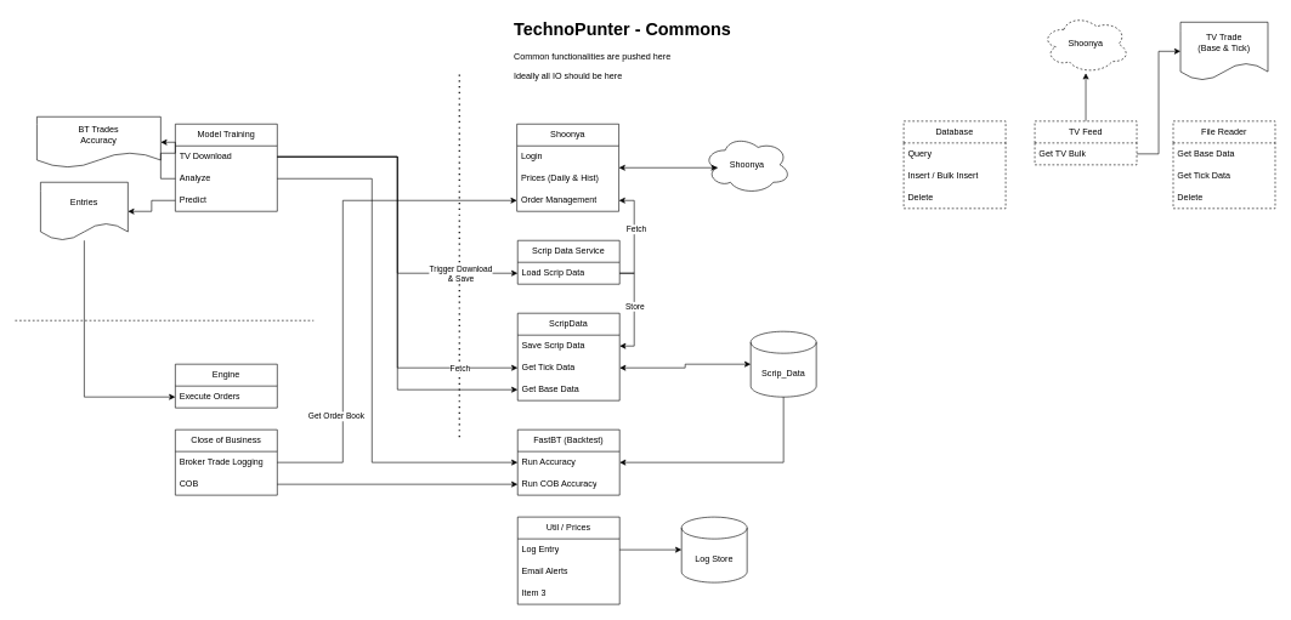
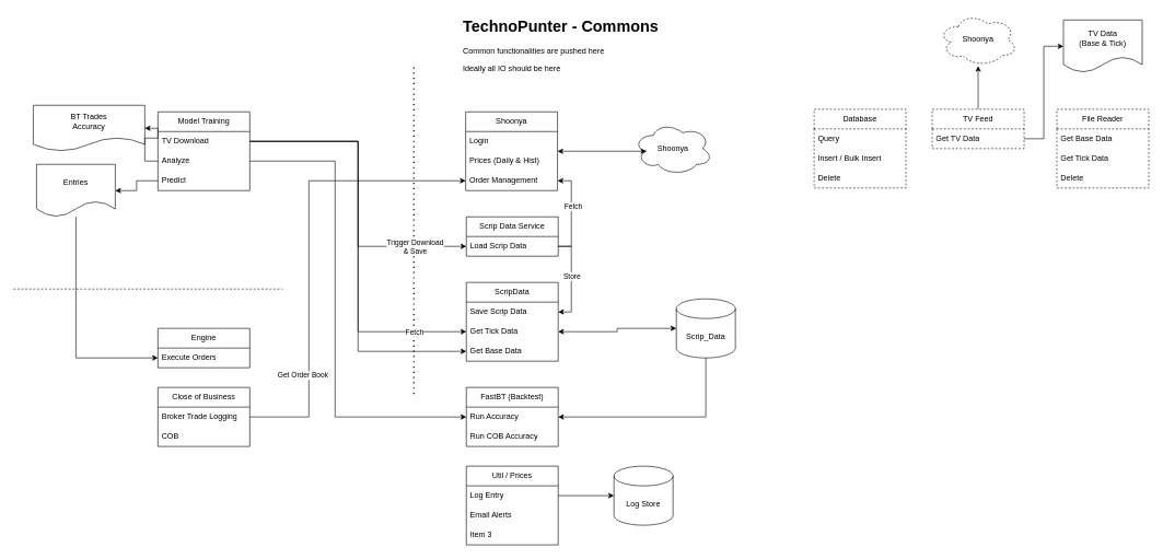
- <mxCell id="38" value="TV Trade&lt;br&gt;(Base &amp;amp; Tick)" style="shape=document;whiteSpace=wrap;html=1;boundedLbl=1;" vertex="1" parent="1"><mxGeometry x="1620" y="30" width="120" height="80" as="geometry" /></mxCell>
+ <mxCell id="38" value="TV Data&lt;br&gt;(Base &amp;amp; Tick)" style="shape=document;whiteSpace=wrap;html=1;boundedLbl=1;" vertex="1" parent="1"><mxGeometry x="1620" y="30" width="120" height="80" as="geometry" /></mxCell>
- <mxCell id="32" value="Get TV Bulk" style="text;strokeColor=none;fillColor=none;align=left;verticalAlign=middle;spacingLeft=4;spacingRight=4;overflow=hidden;points=[[0,0.5],[1,0.5]];portConstraint=eastwest;rotatable=0;whiteSpace=wrap;html=1;" vertex="1" parent="31"><mxGeometry y="30" width="140" height="30" as="geometry" /></mxCell>
+ <mxCell id="32" value="Get TV Data" style="text;strokeColor=none;fillColor=none;align=left;verticalAlign=middle;spacingLeft=4;spacingRight=4;overflow=hidden;points=[[0,0.5],[1,0.5]];portConstraint=eastwest;rotatable=0;whiteSpace=wrap;html=1;" vertex="1" parent="31"><mxGeometry y="30" width="140" height="30" as="geometry" /></mxCell>
- <mxCell id="66" style="edgeStyle=orthogonalEdgeStyle;rounded=0;orthogonalLoop=1;jettySize=auto;html=1;" edge="1" parent="1" source="65" target="43"><mxGeometry relative="1" as="geometry" /></mxCell>
